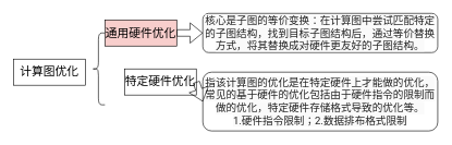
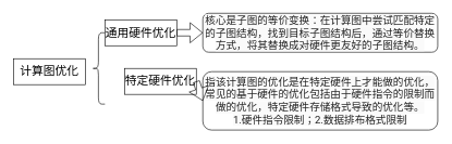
- <mxCell id="4" value="&lt;font style=&quot;font-size: 18px;&quot;&gt;通用硬件优化&lt;/font&gt;" style="rounded=0;whiteSpace=wrap;html=1;fillColor=#f8cecc;" vertex="1" parent="1"><mxGeometry x="160" y="30" width="110" height="40" as="geometry" /></mxCell>
+ <mxCell id="4" value="&lt;font style=&quot;font-size: 18px;&quot;&gt;通用硬件优化&lt;/font&gt;" style="rounded=0;whiteSpace=wrap;html=1;" vertex="1" parent="1"><mxGeometry x="160" y="30" width="110" height="40" as="geometry" /></mxCell>
